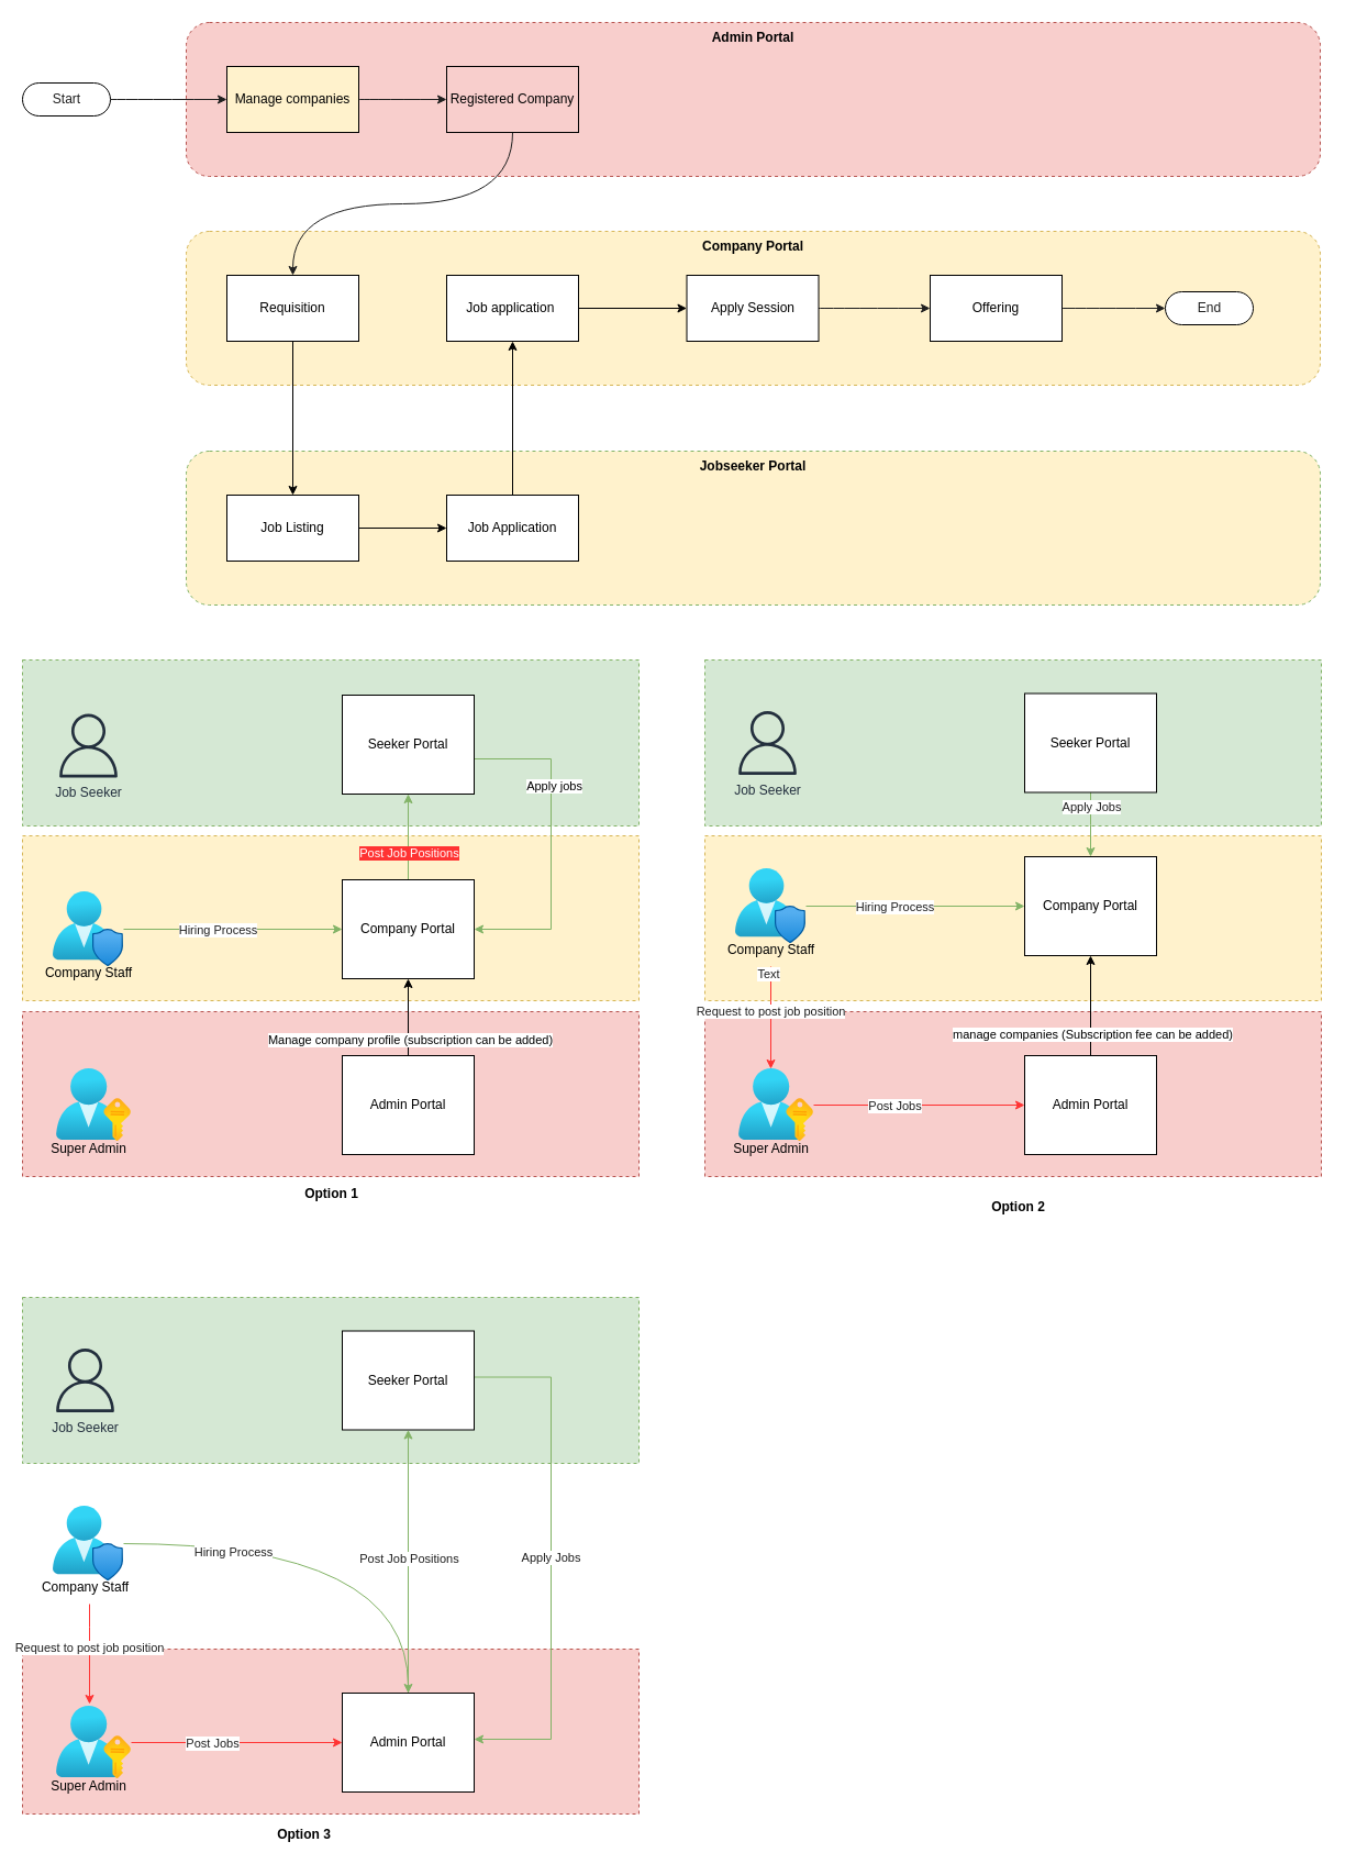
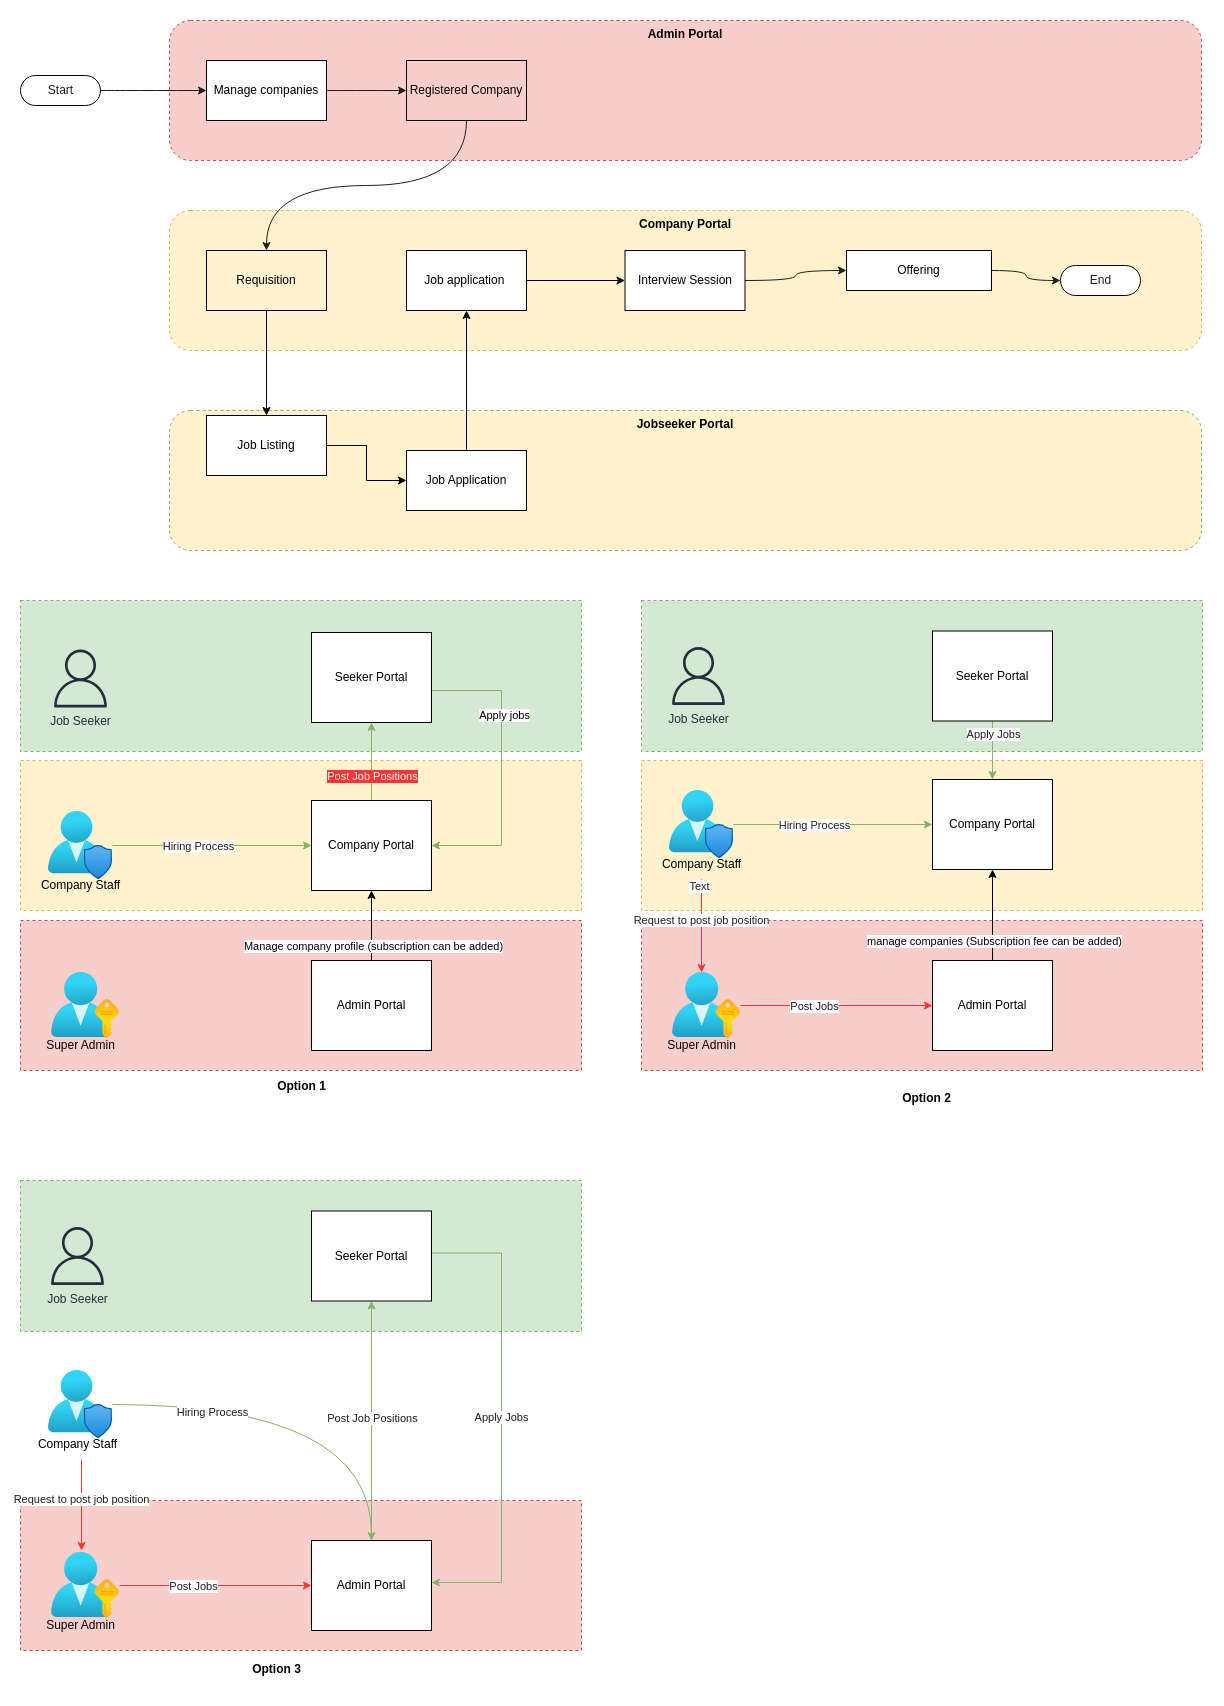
- <mxCell id="82" value="Manage companies" style="rounded=0;whiteSpace=wrap;html=1;fillColor=#fff2cc;" vertex="1" parent="1"><mxGeometry x="206" y="60" width="120" height="60" as="geometry" /></mxCell>
+ <mxCell id="82" value="Manage companies" style="rounded=0;whiteSpace=wrap;html=1;" vertex="1" parent="1"><mxGeometry x="206" y="60" width="120" height="60" as="geometry" /></mxCell>
- <mxCell id="69" value="Requisition" style="rounded=0;whiteSpace=wrap;html=1;" vertex="1" parent="1"><mxGeometry x="206" y="250" width="120" height="60" as="geometry" /></mxCell>
+ <mxCell id="69" value="Requisition" style="rounded=0;whiteSpace=wrap;html=1;fillColor=#fff2cc;" vertex="1" parent="1"><mxGeometry x="206" y="250" width="120" height="60" as="geometry" /></mxCell>
- <mxCell id="75" value="Apply Session" style="rounded=0;whiteSpace=wrap;html=1;" vertex="1" parent="1"><mxGeometry x="624.5" y="250" width="120" height="60" as="geometry" /></mxCell>
+ <mxCell id="75" value="Interview Session" style="rounded=0;whiteSpace=wrap;html=1;" vertex="1" parent="1"><mxGeometry x="624.5" y="250" width="120" height="60" as="geometry" /></mxCell>
- <mxCell id="77" value="Offering" style="rounded=0;whiteSpace=wrap;html=1;" vertex="1" parent="1"><mxGeometry x="846" y="250" width="120" height="60" as="geometry" /></mxCell>
+ <mxCell id="77" value="Offering" style="rounded=0;whiteSpace=wrap;html=1;" vertex="1" parent="1"><mxGeometry x="846" y="250" width="145" height="40" as="geometry" /></mxCell>
- <mxCell id="71" value="Job Listing" style="rounded=0;whiteSpace=wrap;html=1;" vertex="1" parent="1"><mxGeometry x="206" y="450" width="120" height="60" as="geometry" /></mxCell>
+ <mxCell id="71" value="Job Listing" style="rounded=0;whiteSpace=wrap;html=1;" vertex="1" parent="1"><mxGeometry x="206" y="415" width="120" height="60" as="geometry" /></mxCell>
